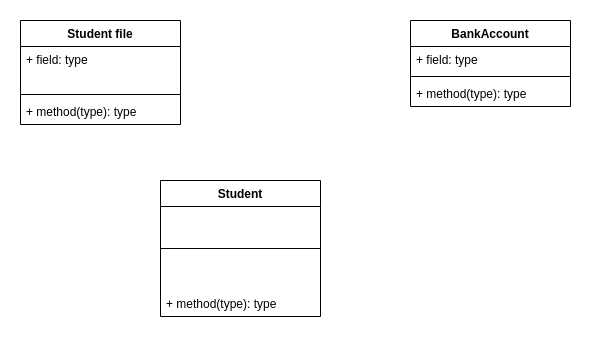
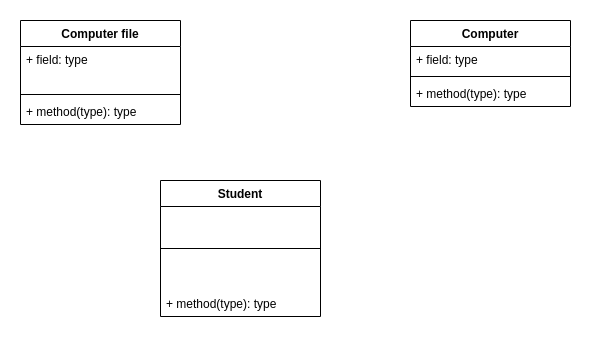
- <mxCell id="2" value="Student file" style="swimlane;fontStyle=1;align=center;verticalAlign=top;childLayout=stackLayout;horizontal=1;startSize=26;horizontalStack=0;resizeParent=1;resizeParentMax=0;resizeLast=0;collapsible=1;marginBottom=0;" vertex="1" parent="1"><mxGeometry x="20" y="20" width="160" height="104" as="geometry" /></mxCell>
+ <mxCell id="2" value="Computer file" style="swimlane;fontStyle=1;align=center;verticalAlign=top;childLayout=stackLayout;horizontal=1;startSize=26;horizontalStack=0;resizeParent=1;resizeParentMax=0;resizeLast=0;collapsible=1;marginBottom=0;" vertex="1" parent="1"><mxGeometry x="20" y="20" width="160" height="104" as="geometry" /></mxCell>
- <mxCell id="6" value="BankAccount" style="swimlane;fontStyle=1;align=center;verticalAlign=top;childLayout=stackLayout;horizontal=1;startSize=26;horizontalStack=0;resizeParent=1;resizeParentMax=0;resizeLast=0;collapsible=1;marginBottom=0;" vertex="1" parent="1"><mxGeometry x="410" y="20" width="160" height="86" as="geometry" /></mxCell>
+ <mxCell id="6" value="Computer" style="swimlane;fontStyle=1;align=center;verticalAlign=top;childLayout=stackLayout;horizontal=1;startSize=26;horizontalStack=0;resizeParent=1;resizeParentMax=0;resizeLast=0;collapsible=1;marginBottom=0;" vertex="1" parent="1"><mxGeometry x="410" y="20" width="160" height="86" as="geometry" /></mxCell>
